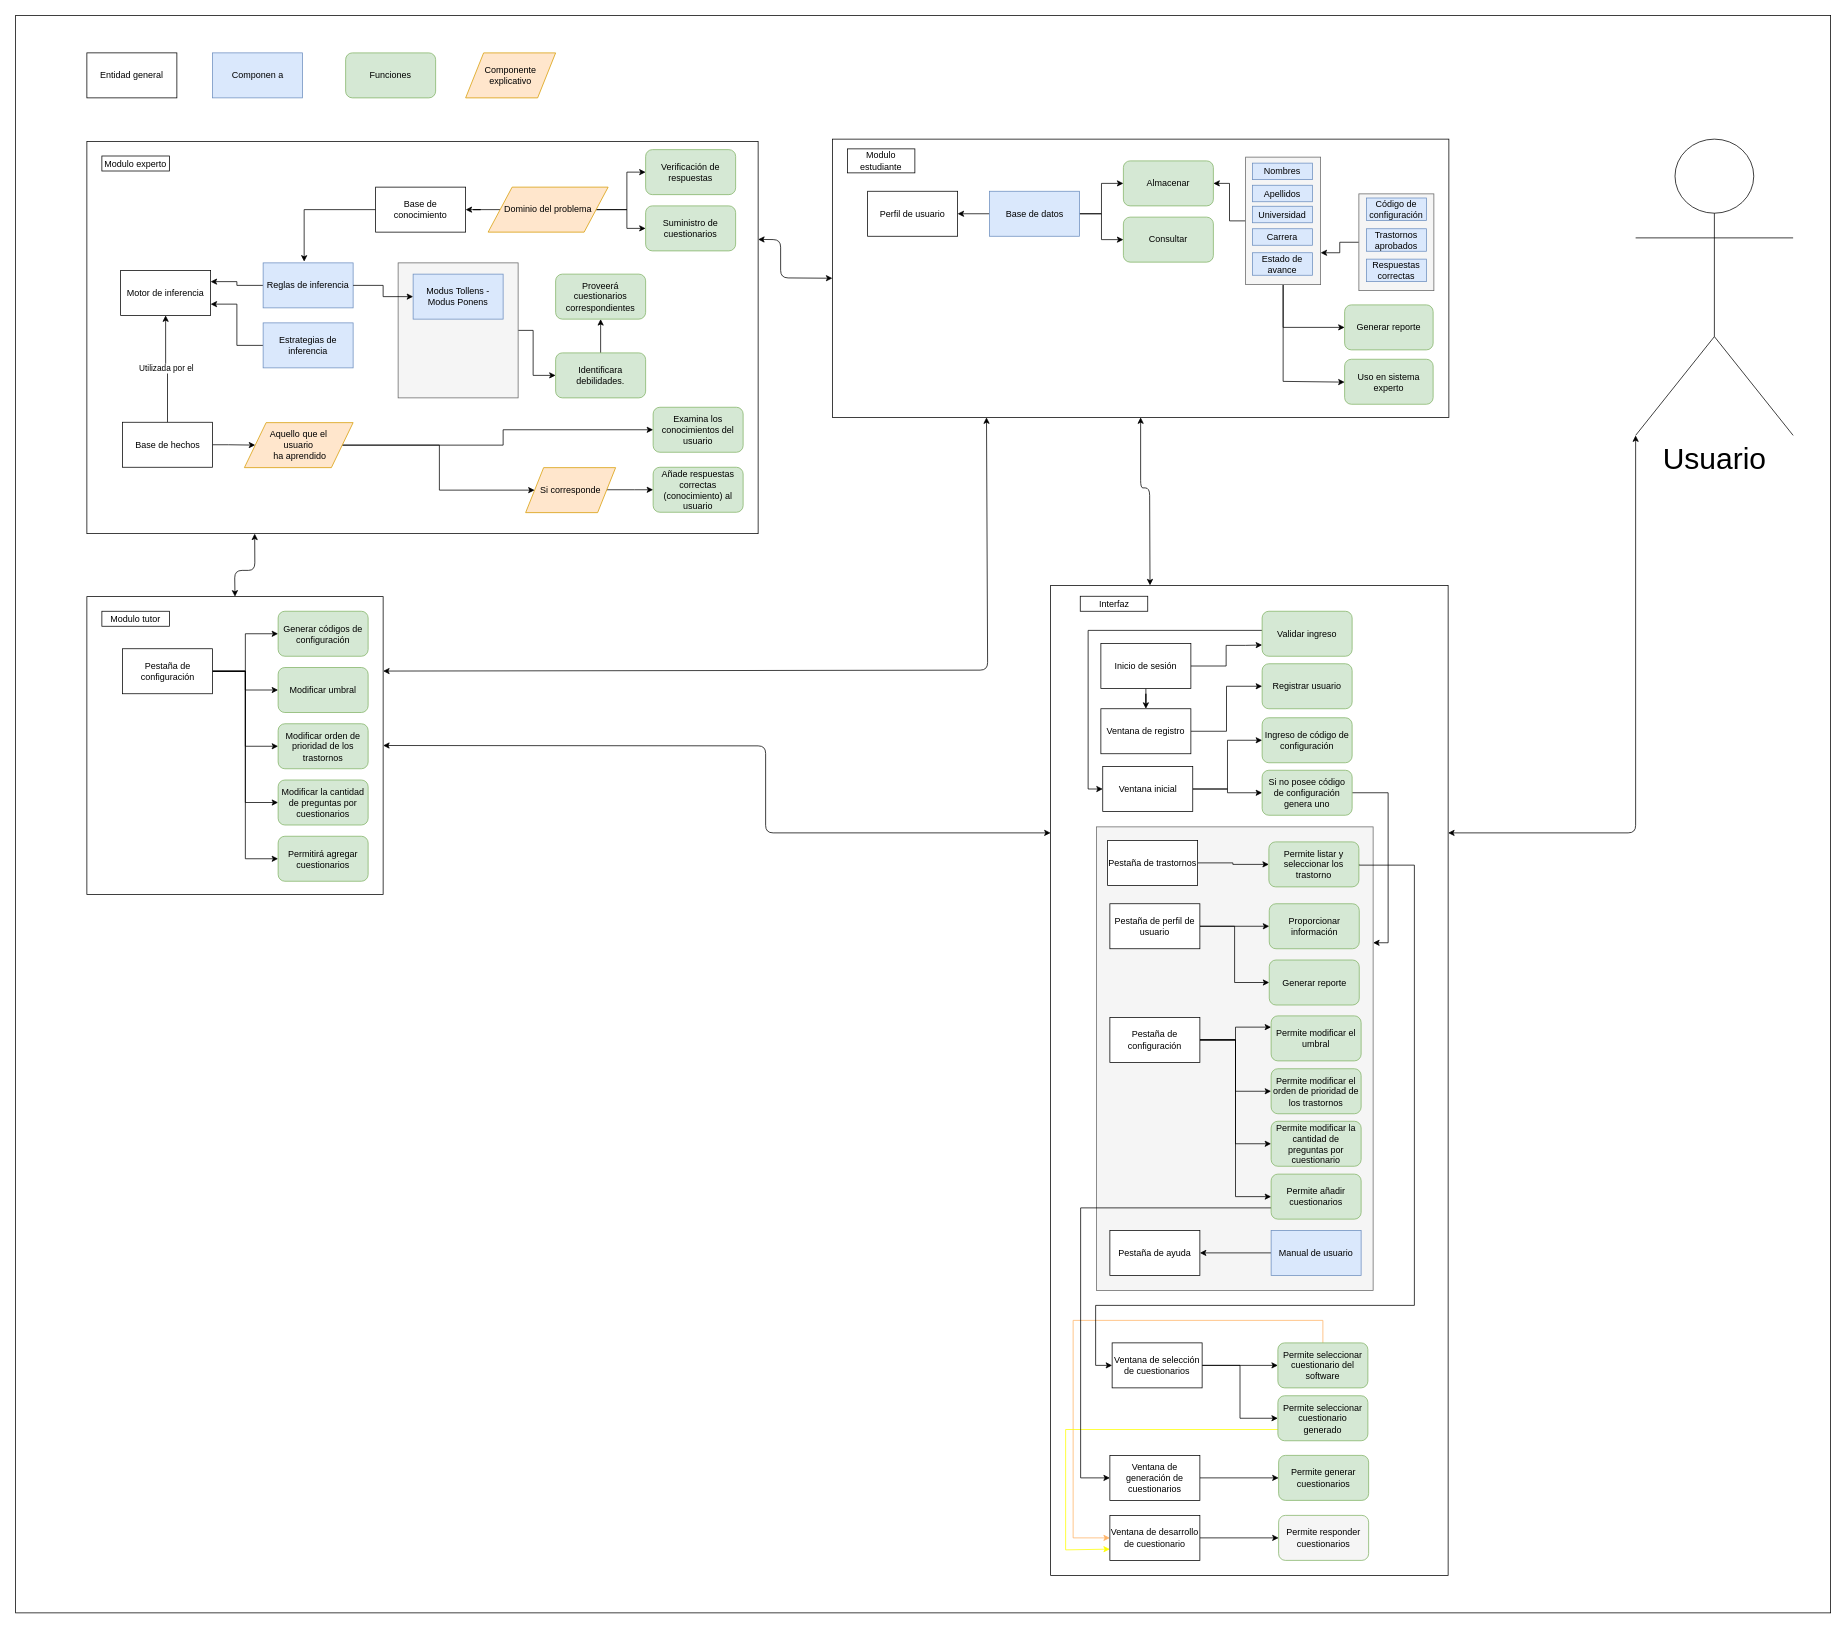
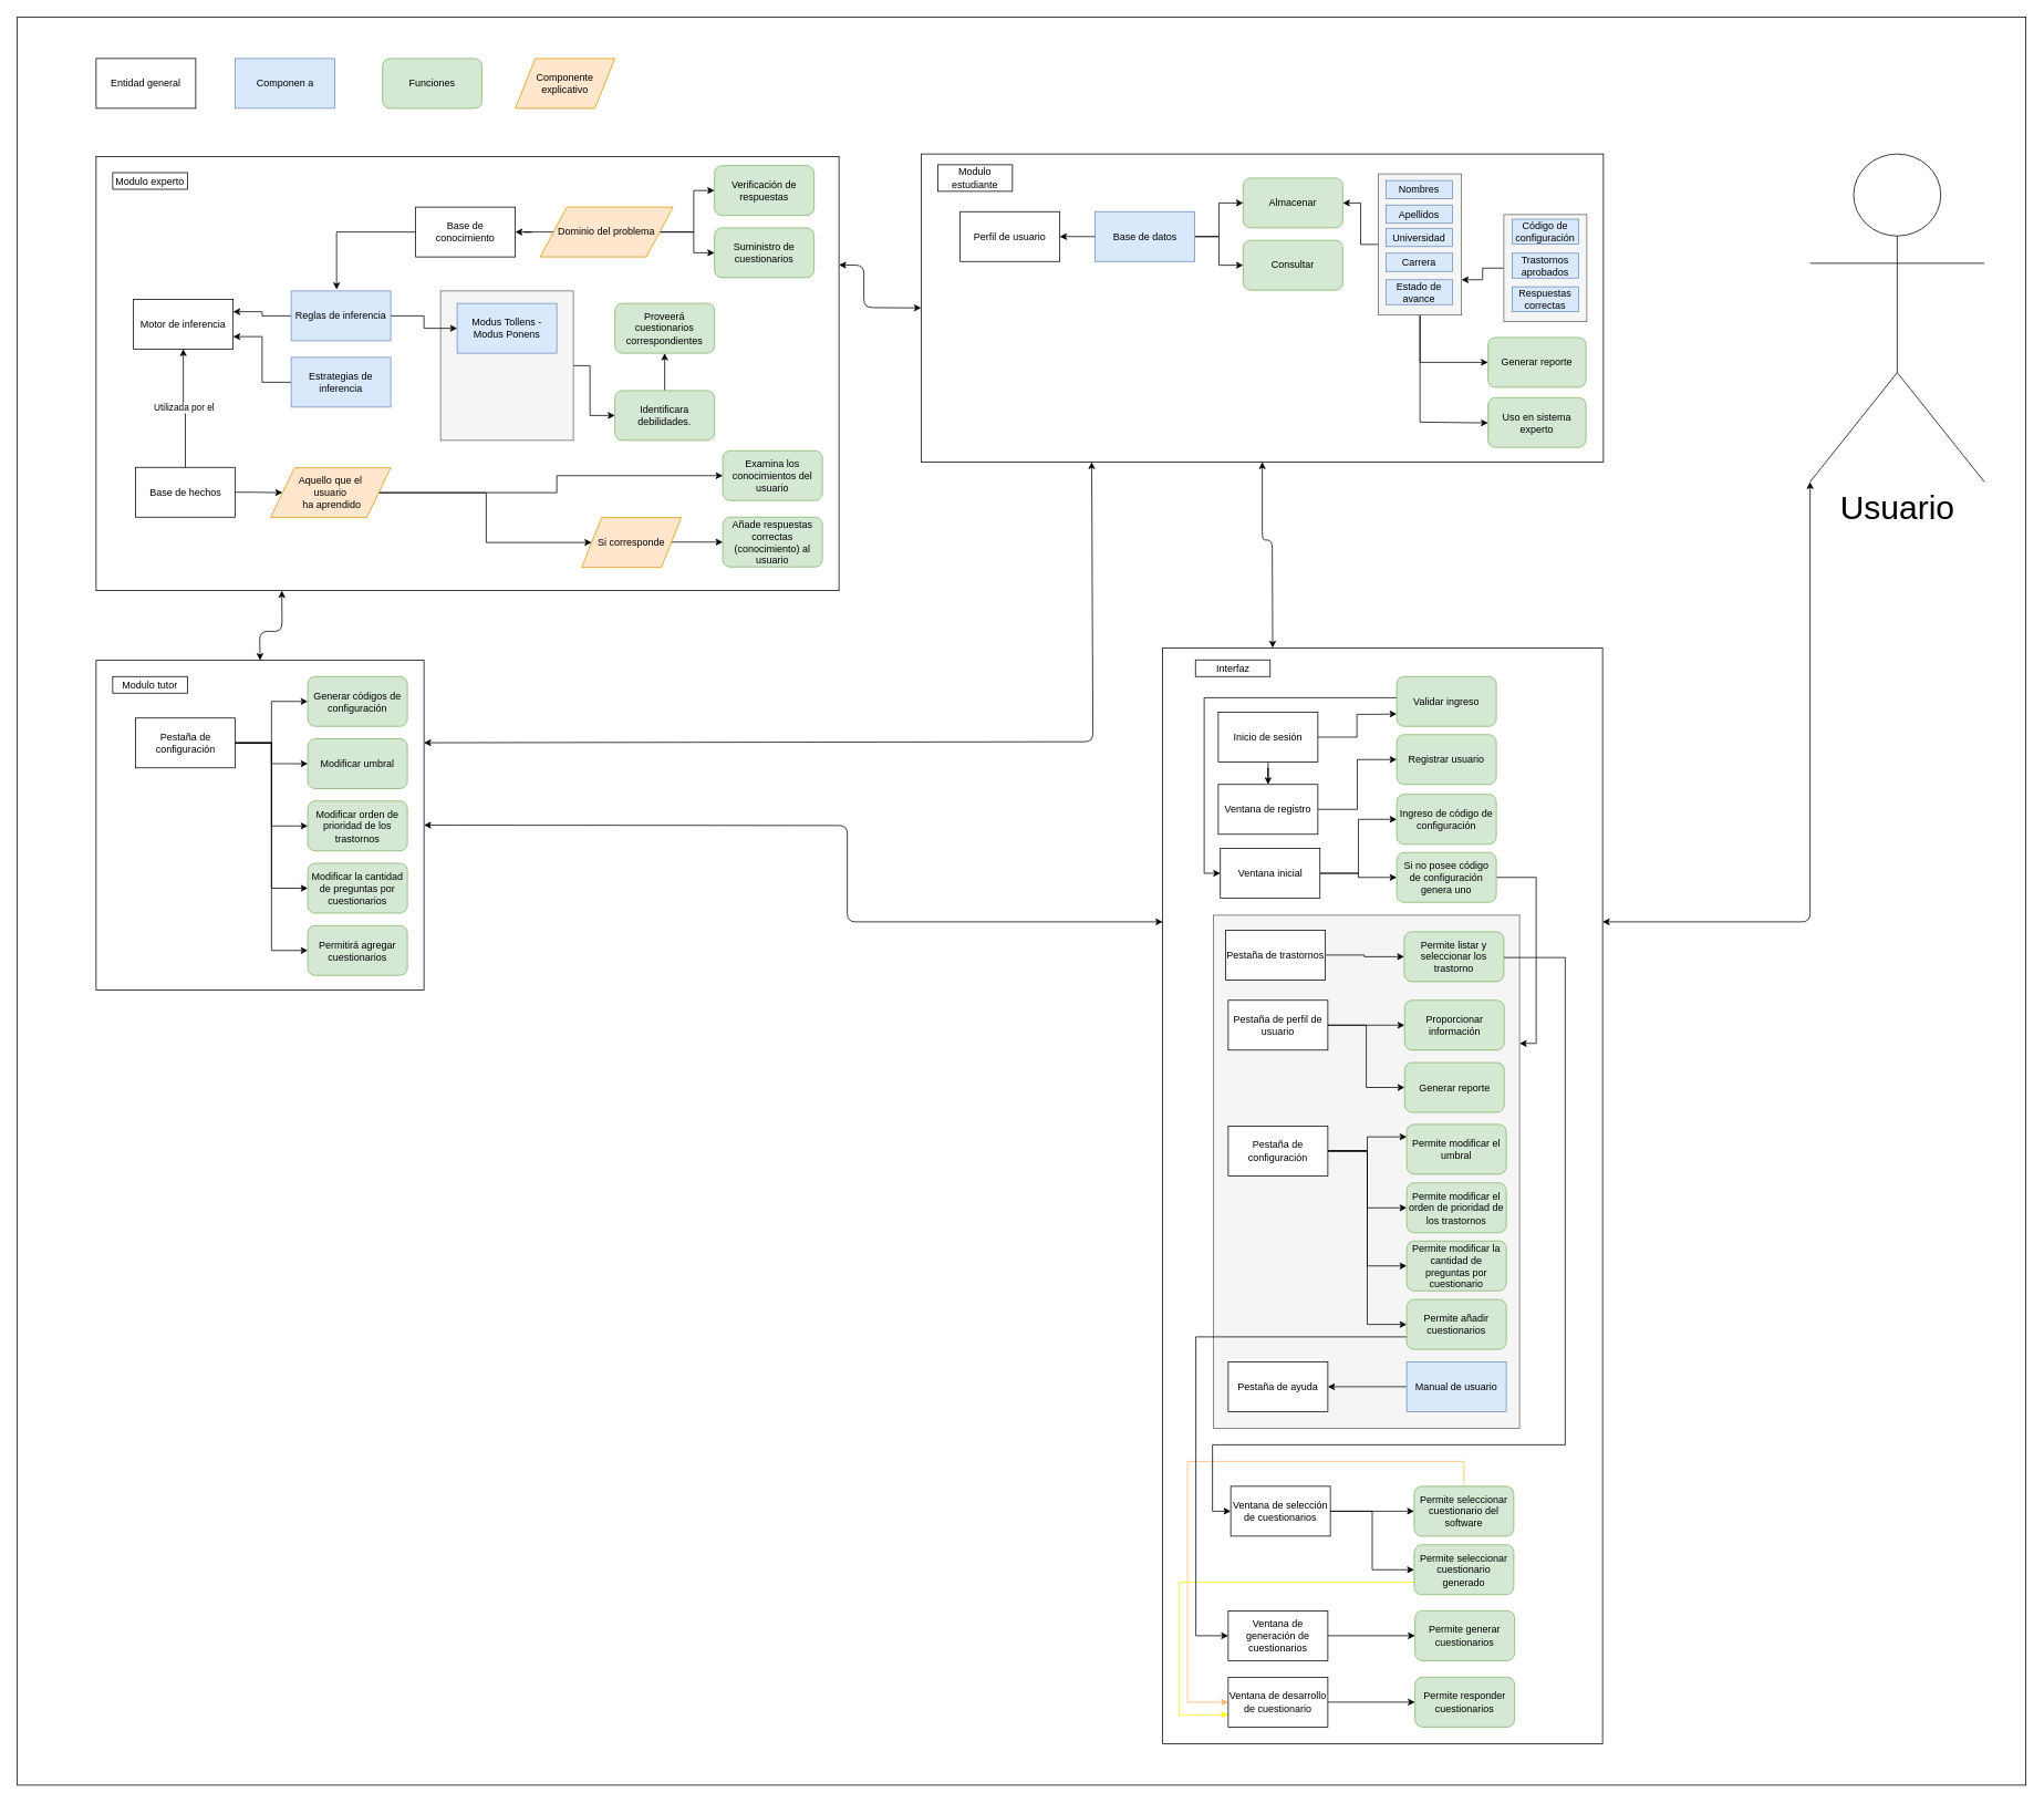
- <mxCell id="133" value="Permite responder cuestionarios" style="rounded=1;whiteSpace=wrap;html=1;strokeColor=#82b366;fillColor=#f5f5f5;" parent="1" vertex="1"><mxGeometry x="1704" y="2020" width="120" height="60" as="geometry" /></mxCell>
+ <mxCell id="133" value="Permite responder cuestionarios" style="rounded=1;whiteSpace=wrap;html=1;strokeColor=#82b366;fillColor=#d5e8d4;" parent="1" vertex="1"><mxGeometry x="1704" y="2020" width="120" height="60" as="geometry" /></mxCell>
